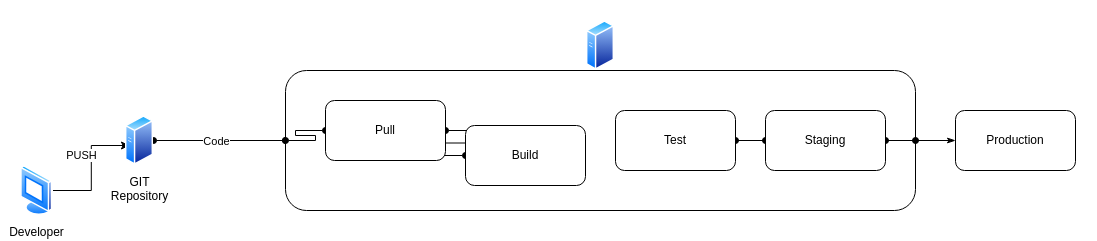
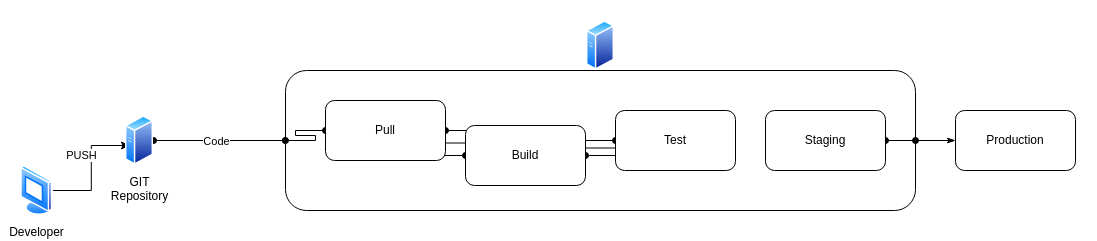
- <mxCell id="16" style="edgeStyle=entityRelationEdgeStyle;rounded=0;orthogonalLoop=1;jettySize=auto;html=1;exitX=1;exitY=0.5;exitDx=0;exitDy=0;entryX=0;entryY=0.5;entryDx=0;entryDy=0;startArrow=oval;startFill=1;endArrow=oval;endFill=1;" edge="1" parent="1" source="17" target="21"><mxGeometry relative="1" as="geometry" /></mxCell>
+ <mxCell id="14" style="edgeStyle=entityRelationEdgeStyle;rounded=0;orthogonalLoop=1;jettySize=auto;html=1;exitX=1;exitY=0.5;exitDx=0;exitDy=0;entryX=0;entryY=0.5;entryDx=0;entryDy=0;startArrow=oval;startFill=1;endArrow=oval;endFill=1;" edge="1" parent="1" source="15" target="17"><mxGeometry relative="1" as="geometry" /></mxCell>
